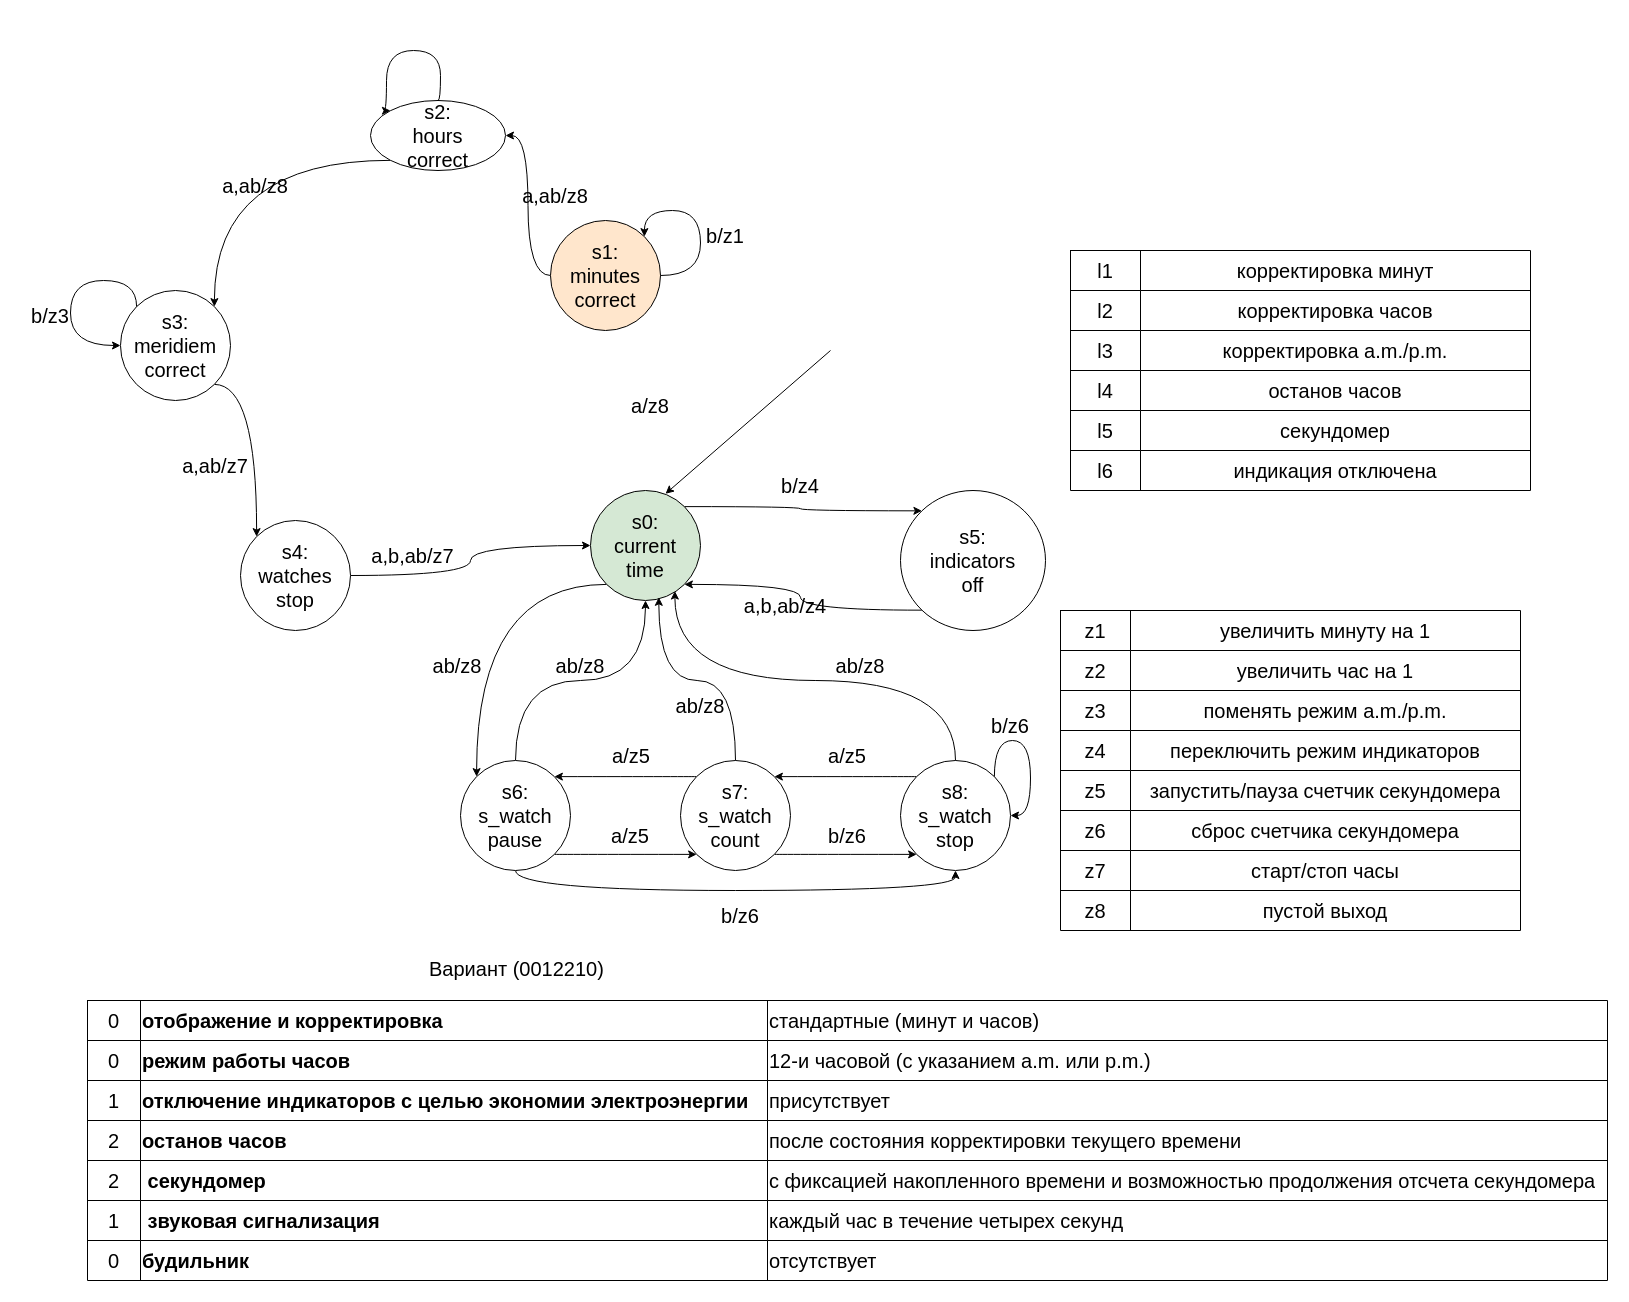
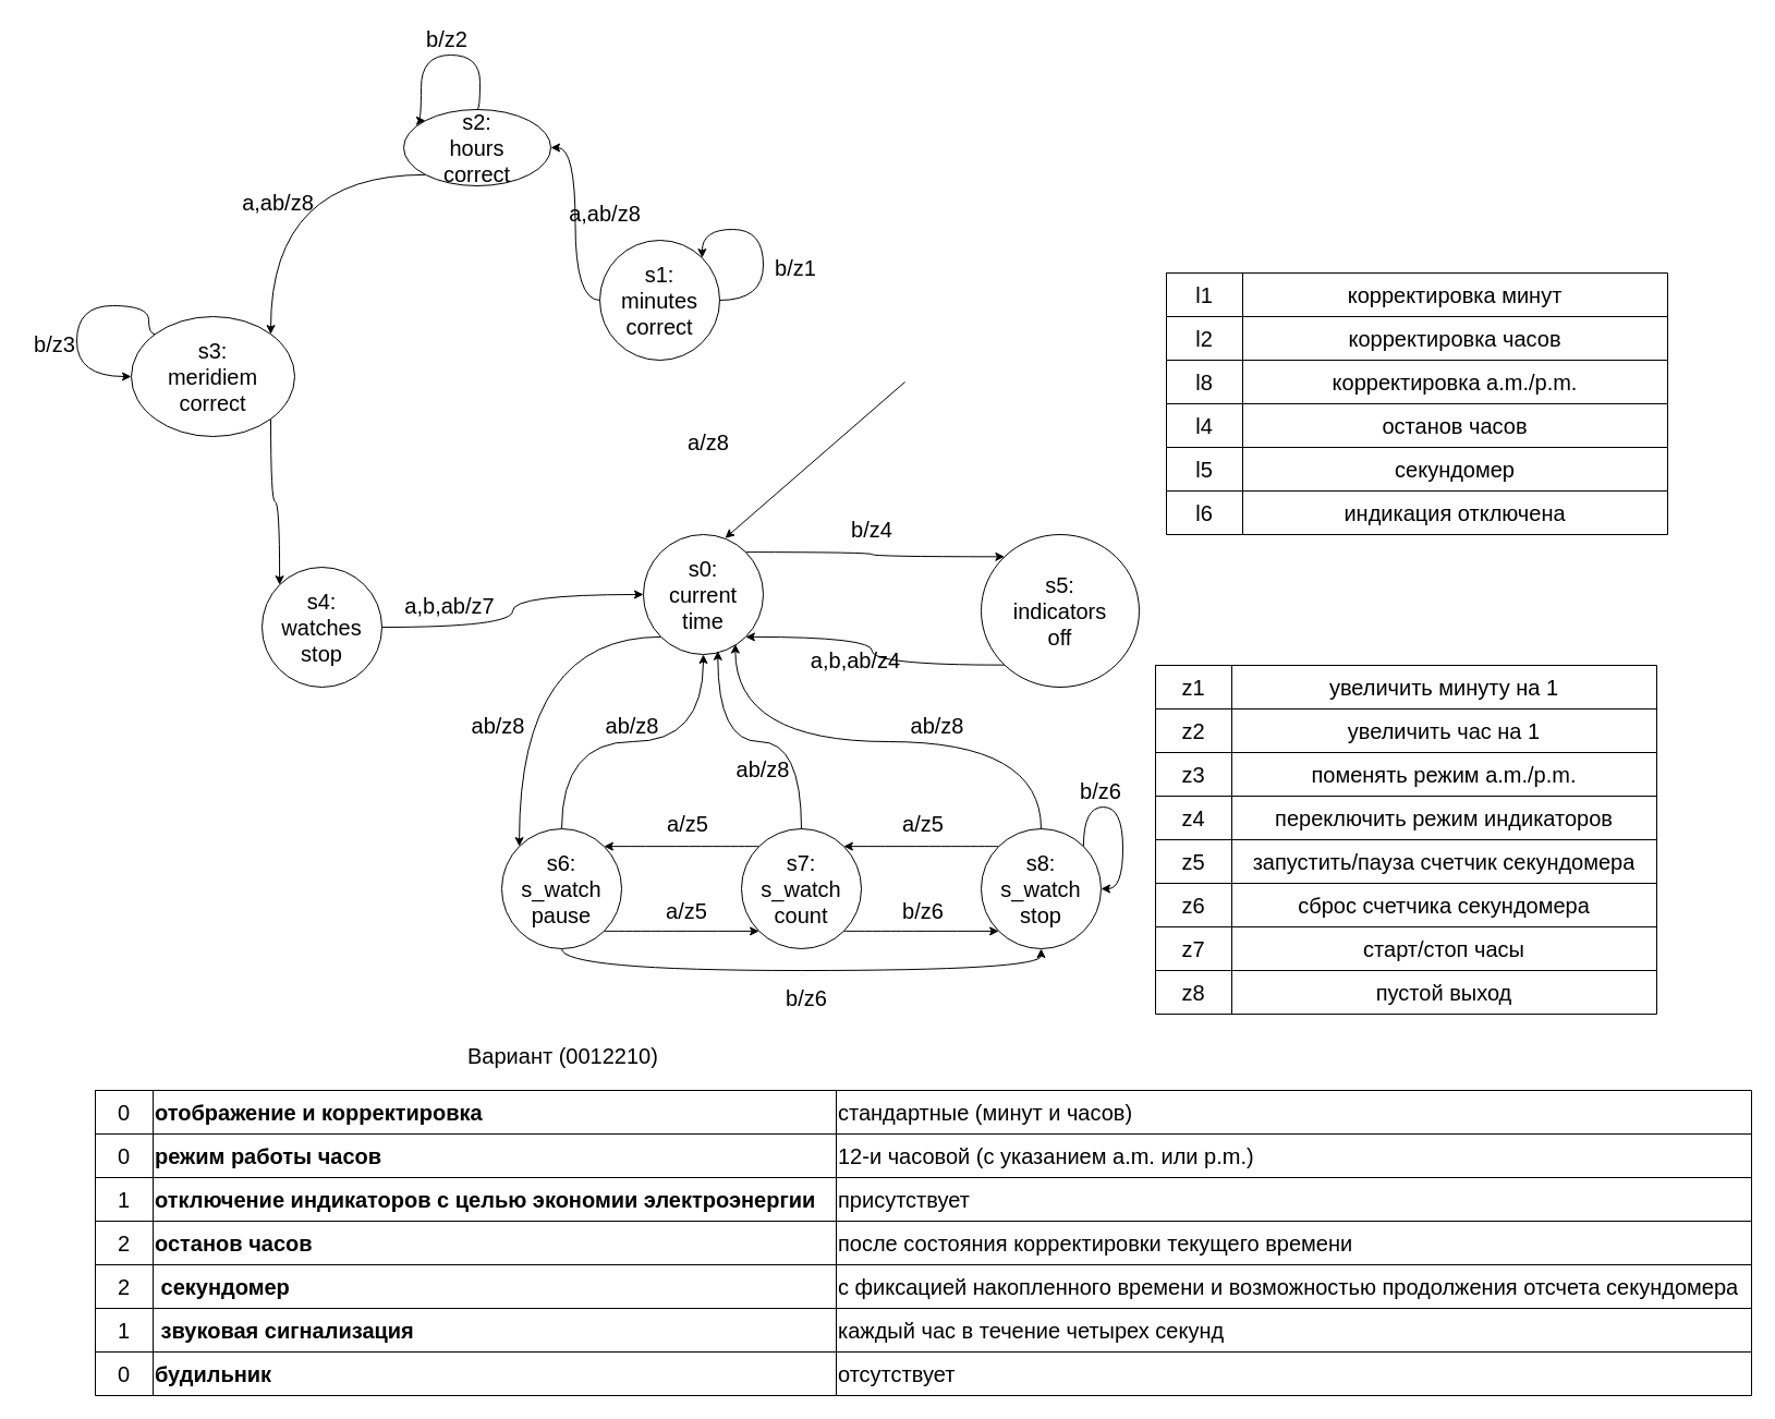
+ <mxCell id="16" value="&lt;font style=&quot;font-size: 20px;&quot;&gt;b/z2&lt;/font&gt;" style="text;html=1;align=center;verticalAlign=middle;whiteSpace=wrap;rounded=0;fontFamily=Helvetica;fontSize=20;fontColor=default;labelBackgroundColor=none;" parent="1" vertex="1"><mxGeometry x="380" y="20" width="60" height="30" as="geometry" /></mxCell>
- <mxCell id="15" value="&lt;font style=&quot;font-size: 20px;&quot;&gt;b/z1&lt;/font&gt;" style="text;html=1;align=center;verticalAlign=middle;whiteSpace=wrap;rounded=0;fontFamily=Helvetica;fontSize=20;fontColor=default;labelBackgroundColor=none;" parent="1" vertex="1"><mxGeometry x="695" y="220" width="60" height="30" as="geometry" /></mxCell>
+ <mxCell id="15" value="&lt;font style=&quot;font-size: 20px;&quot;&gt;b/z1&lt;/font&gt;" style="text;html=1;align=center;verticalAlign=middle;whiteSpace=wrap;rounded=0;fontFamily=Helvetica;fontSize=20;fontColor=default;labelBackgroundColor=none;" parent="1" vertex="1"><mxGeometry x="700" y="230" width="60" height="30" as="geometry" /></mxCell>
- <mxCell id="7" value="&lt;div&gt;&lt;span style=&quot;font-size: 20px;&quot;&gt;s1:&lt;/span&gt;&lt;/div&gt;&lt;span style=&quot;font-size: 20px;&quot;&gt;minutes&lt;/span&gt;&lt;div style=&quot;font-size: 20px;&quot;&gt;&lt;span style=&quot;font-size: 20px;&quot;&gt;correct&lt;/span&gt;&lt;/div&gt;" style="ellipse;whiteSpace=wrap;html=1;aspect=fixed;fontSize=20;labelBackgroundColor=none;fillColor=#ffe6cc;" parent="1" vertex="1"><mxGeometry x="550" y="220" width="110" height="110" as="geometry" /></mxCell>
+ <mxCell id="7" value="&lt;div&gt;&lt;span style=&quot;font-size: 20px;&quot;&gt;s1:&lt;/span&gt;&lt;/div&gt;&lt;span style=&quot;font-size: 20px;&quot;&gt;minutes&lt;/span&gt;&lt;div style=&quot;font-size: 20px;&quot;&gt;&lt;span style=&quot;font-size: 20px;&quot;&gt;correct&lt;/span&gt;&lt;/div&gt;" style="ellipse;whiteSpace=wrap;html=1;aspect=fixed;fontSize=20;labelBackgroundColor=none;" parent="1" vertex="1"><mxGeometry x="550" y="220" width="110" height="110" as="geometry" /></mxCell>
- <mxCell id="37" value="&lt;span style=&quot;font-size: 20px;&quot;&gt;s3:&lt;/span&gt;&lt;div&gt;&lt;span style=&quot;font-size: 20px;&quot;&gt;meridiem&lt;/span&gt;&lt;br style=&quot;font-size: 20px;&quot;&gt;&lt;div style=&quot;font-size: 20px;&quot;&gt;&lt;span style=&quot;font-size: 20px;&quot;&gt;correct&lt;/span&gt;&lt;/div&gt;&lt;/div&gt;" style="ellipse;whiteSpace=wrap;html=1;aspect=fixed;fontSize=20;labelBackgroundColor=none;" parent="1" vertex="1"><mxGeometry x="120" y="290" width="110" height="110" as="geometry" /></mxCell>
+ <mxCell id="37" value="&lt;span style=&quot;font-size: 20px;&quot;&gt;s3:&lt;/span&gt;&lt;div&gt;&lt;span style=&quot;font-size: 20px;&quot;&gt;meridiem&lt;/span&gt;&lt;br style=&quot;font-size: 20px;&quot;&gt;&lt;div style=&quot;font-size: 20px;&quot;&gt;&lt;span style=&quot;font-size: 20px;&quot;&gt;correct&lt;/span&gt;&lt;/div&gt;&lt;/div&gt;" style="ellipse;whiteSpace=wrap;html=1;aspect=fixed;fontSize=20;labelBackgroundColor=none;" parent="1" vertex="1"><mxGeometry x="120" y="290" width="150" height="110" as="geometry" /></mxCell>
- <mxCell id="114" value="&lt;span style=&quot;font-size: 20px;&quot;&gt;l3&lt;/span&gt;" style="shape=partialRectangle;html=1;whiteSpace=wrap;connectable=0;strokeColor=inherit;overflow=hidden;fillColor=none;top=0;left=0;bottom=0;right=0;pointerEvents=1;fontSize=20;fontFamily=Helvetica;fontColor=default;labelBackgroundColor=default;" parent="113" vertex="1"><mxGeometry width="70" height="40" as="geometry"><mxRectangle width="70" height="40" as="alternateBounds" /></mxGeometry></mxCell>
+ <mxCell id="114" value="&lt;span style=&quot;font-size: 20px;&quot;&gt;l8&lt;/span&gt;" style="shape=partialRectangle;html=1;whiteSpace=wrap;connectable=0;strokeColor=inherit;overflow=hidden;fillColor=none;top=0;left=0;bottom=0;right=0;pointerEvents=1;fontSize=20;fontFamily=Helvetica;fontColor=default;labelBackgroundColor=default;" parent="113" vertex="1"><mxGeometry width="70" height="40" as="geometry"><mxRectangle width="70" height="40" as="alternateBounds" /></mxGeometry></mxCell>
- <mxCell id="42" value="&lt;font style=&quot;font-size: 20px;&quot;&gt;a,ab/z7&lt;/font&gt;" style="text;html=1;align=center;verticalAlign=middle;whiteSpace=wrap;rounded=0;fontFamily=Helvetica;fontSize=20;fontColor=default;labelBackgroundColor=none;" parent="1" vertex="1"><mxGeometry x="180" y="450" width="70" height="30" as="geometry" /></mxCell>
- <mxCell id="5" value="&lt;font style=&quot;font-size: 20px;&quot;&gt;s0:&lt;br&gt;current&lt;/font&gt;&lt;div style=&quot;font-size: 20px;&quot;&gt;&lt;font style=&quot;font-size: 20px;&quot;&gt;time&lt;/font&gt;&lt;/div&gt;" style="ellipse;whiteSpace=wrap;html=1;aspect=fixed;fontSize=20;labelBackgroundColor=none;fillColor=#d5e8d4;" parent="1" vertex="1"><mxGeometry x="590" y="490" width="110" height="110" as="geometry" /></mxCell>
+ <mxCell id="5" value="&lt;font style=&quot;font-size: 20px;&quot;&gt;s0:&lt;br&gt;current&lt;/font&gt;&lt;div style=&quot;font-size: 20px;&quot;&gt;&lt;font style=&quot;font-size: 20px;&quot;&gt;time&lt;/font&gt;&lt;/div&gt;" style="ellipse;whiteSpace=wrap;html=1;aspect=fixed;fontSize=20;labelBackgroundColor=none;" parent="1" vertex="1"><mxGeometry x="590" y="490" width="110" height="110" as="geometry" /></mxCell>
